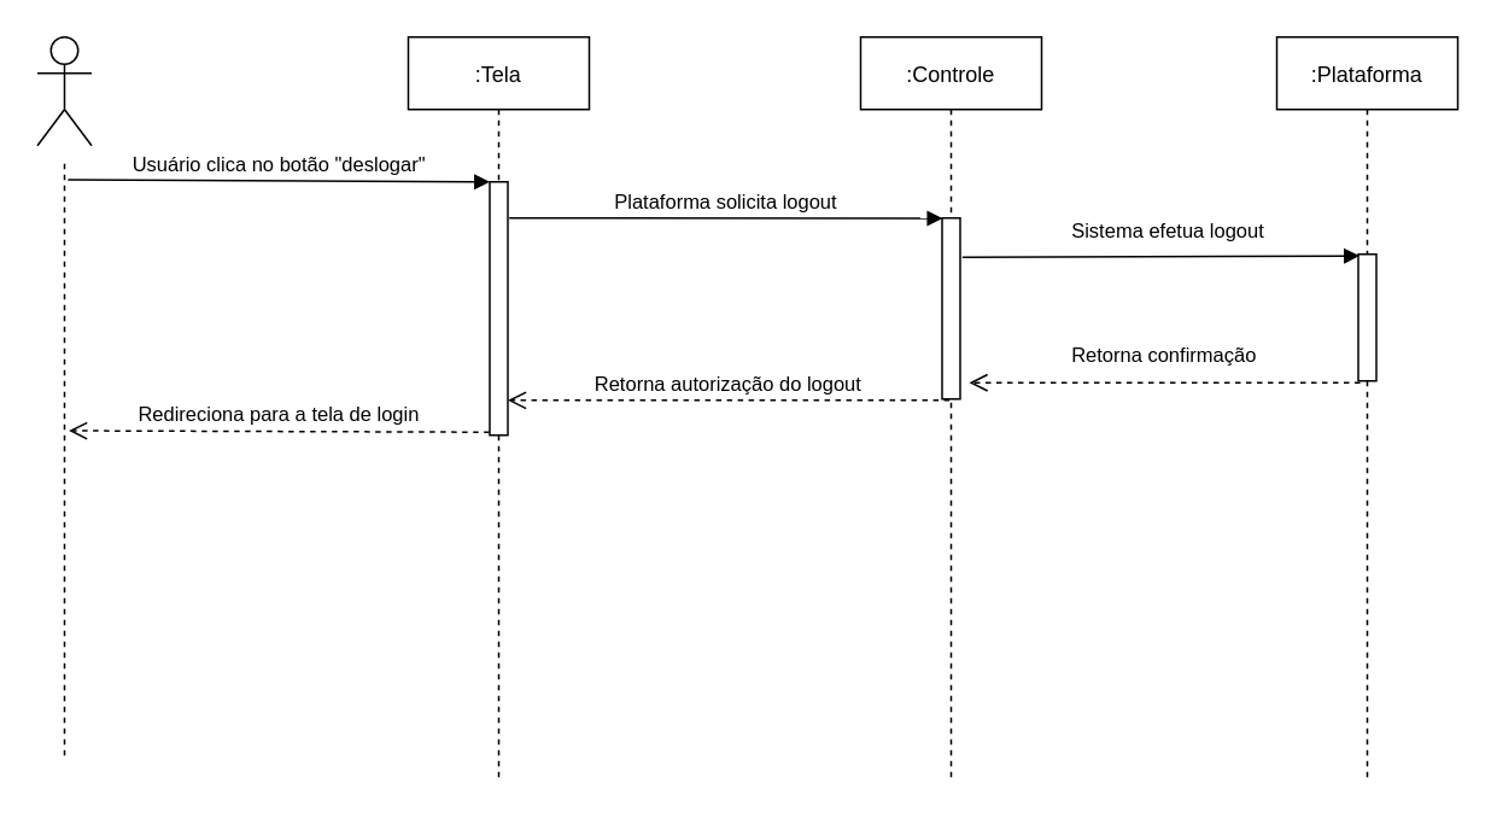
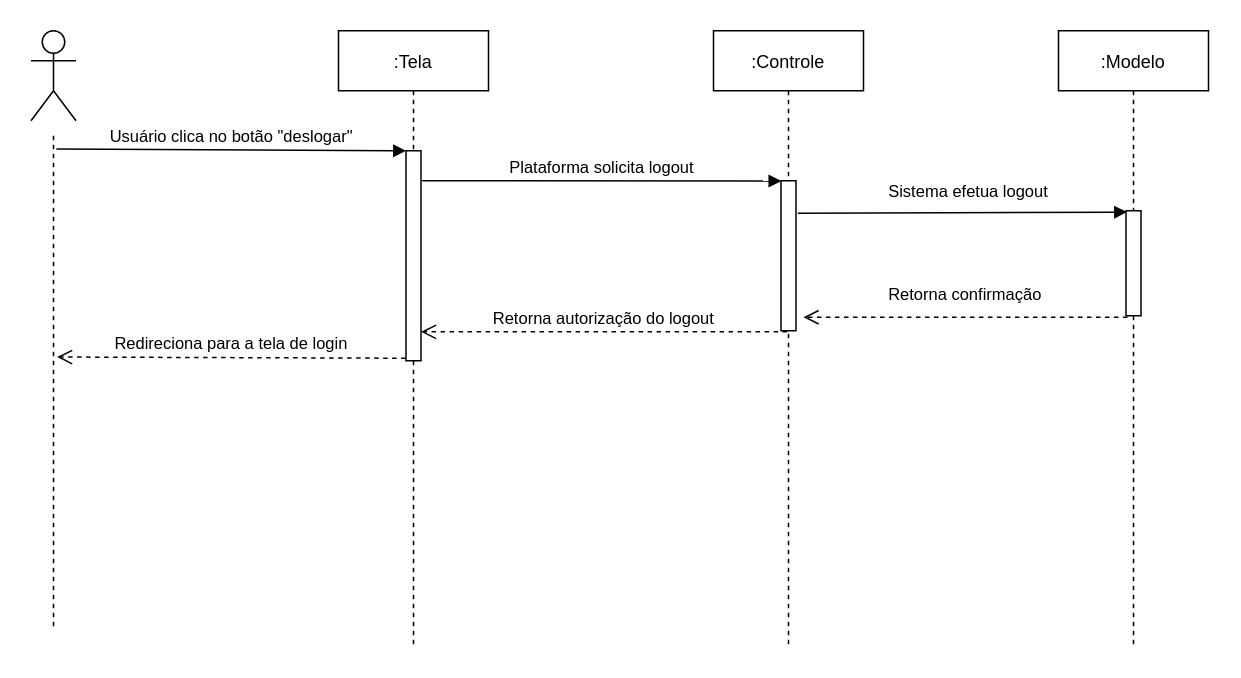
- <mxCell id="9" value=":Plataforma" style="shape=umlLifeline;perimeter=lifelinePerimeter;container=1;collapsible=0;recursiveResize=0;rounded=0;shadow=0;strokeWidth=1;size=40;" parent="1" vertex="1"><mxGeometry x="705" y="20" width="100" height="410" as="geometry" /></mxCell>
+ <mxCell id="9" value=":Modelo" style="shape=umlLifeline;perimeter=lifelinePerimeter;container=1;collapsible=0;recursiveResize=0;rounded=0;shadow=0;strokeWidth=1;size=40;" parent="1" vertex="1"><mxGeometry x="705" y="20" width="100" height="410" as="geometry" /></mxCell>
